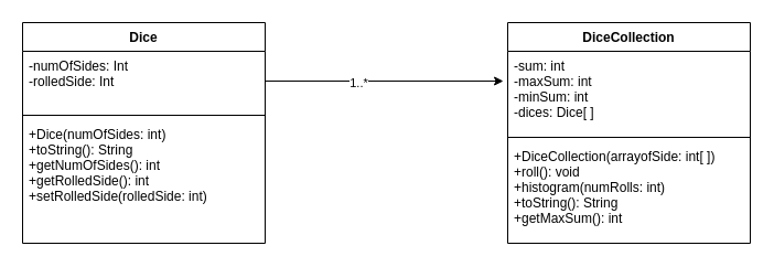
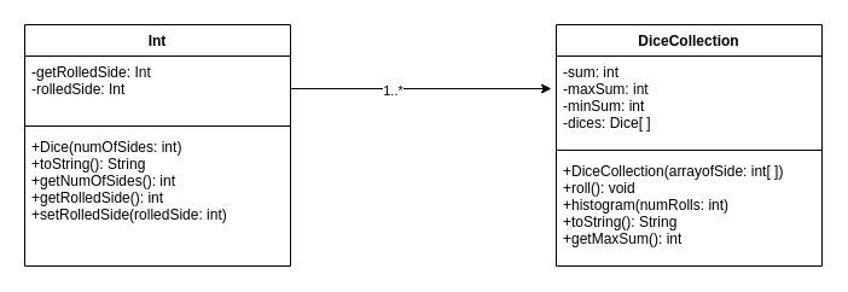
- <mxCell id="2" value="Dice" style="swimlane;fontStyle=1;align=center;verticalAlign=top;childLayout=stackLayout;horizontal=1;startSize=26;horizontalStack=0;resizeParent=1;resizeParentMax=0;resizeLast=0;collapsible=1;marginBottom=0;" vertex="1" parent="1"><mxGeometry x="20" y="20" width="220" height="200" as="geometry" /></mxCell>
+ <mxCell id="2" value="Int" style="swimlane;fontStyle=1;align=center;verticalAlign=top;childLayout=stackLayout;horizontal=1;startSize=26;horizontalStack=0;resizeParent=1;resizeParentMax=0;resizeLast=0;collapsible=1;marginBottom=0;" vertex="1" parent="1"><mxGeometry x="20" y="20" width="220" height="200" as="geometry" /></mxCell>
- <mxCell id="3" value="-numOfSides: Int&#10;-rolledSide: Int&#10;&#10;&#10;" style="text;strokeColor=none;fillColor=none;align=left;verticalAlign=top;spacingLeft=4;spacingRight=4;overflow=hidden;rotatable=0;points=[[0,0.5],[1,0.5]];portConstraint=eastwest;" vertex="1" parent="2"><mxGeometry y="26" width="220" height="54" as="geometry" /></mxCell>
+ <mxCell id="3" value="-getRolledSide: Int&#10;-rolledSide: Int&#10;&#10;&#10;" style="text;strokeColor=none;fillColor=none;align=left;verticalAlign=top;spacingLeft=4;spacingRight=4;overflow=hidden;rotatable=0;points=[[0,0.5],[1,0.5]];portConstraint=eastwest;" vertex="1" parent="2"><mxGeometry y="26" width="220" height="54" as="geometry" /></mxCell>
